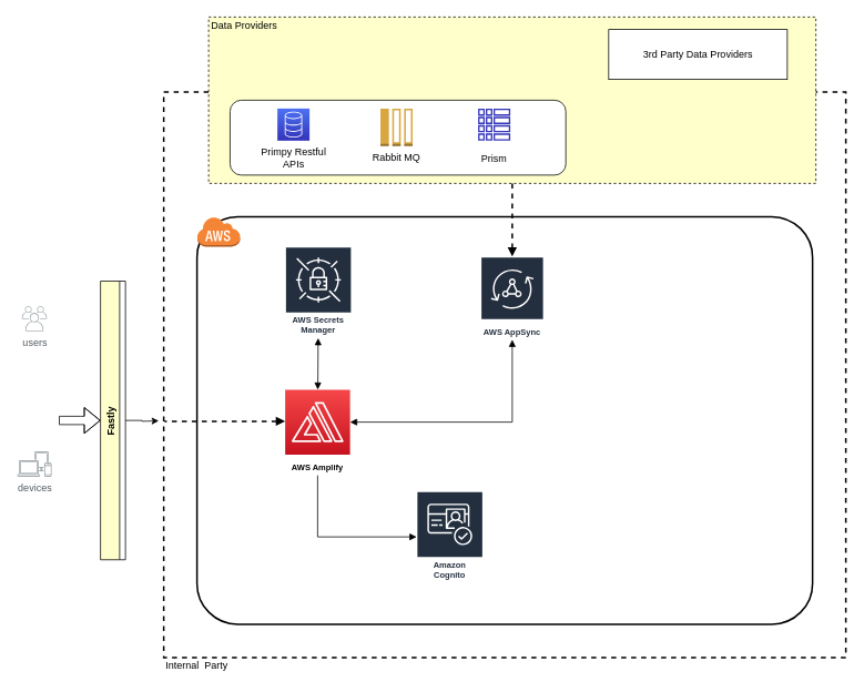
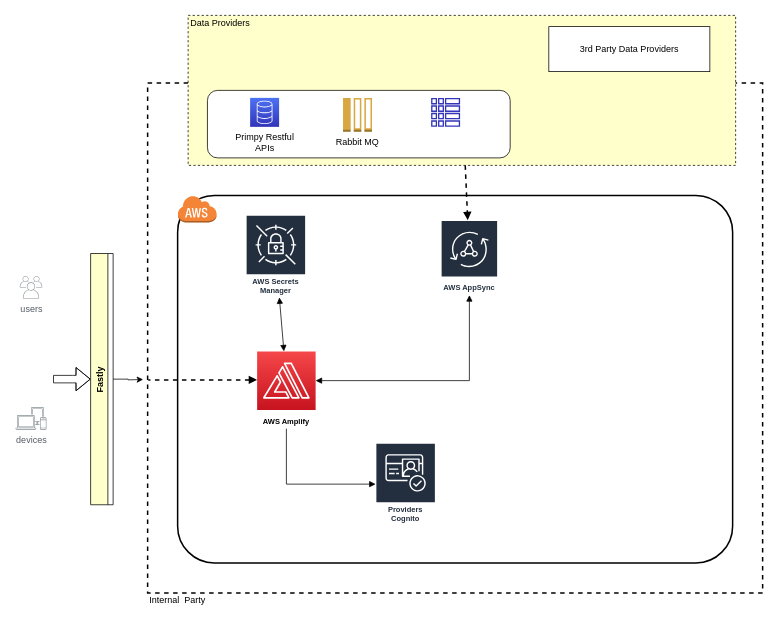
- <mxCell id="35" value="Prism" style="text;html=1;strokeColor=none;fillColor=none;align=center;verticalAlign=middle;whiteSpace=wrap;rounded=0;dashed=1;" vertex="1" parent="33"><mxGeometry y="49.5" width="100.912" height="20" as="geometry" /></mxCell>
- <mxCell id="10" value="AWS Secrets Manager" style="outlineConnect=0;fontColor=#232F3E;gradientColor=none;strokeColor=#ffffff;fillColor=#232F3E;dashed=0;verticalLabelPosition=middle;verticalAlign=bottom;align=center;html=1;whiteSpace=wrap;fontSize=10;fontStyle=1;spacing=3;shape=mxgraph.aws4.productIcon;prIcon=mxgraph.aws4.secrets_manager;rounded=0;shadow=0;" vertex="1" parent="5"><mxGeometry x="106" y="36" width="80" height="110" as="geometry" /></mxCell>
+ <mxCell id="10" value="AWS Secrets Manager" style="outlineConnect=0;fontColor=#232F3E;gradientColor=none;strokeColor=#ffffff;fillColor=#232F3E;dashed=0;verticalLabelPosition=middle;verticalAlign=bottom;align=center;html=1;whiteSpace=wrap;fontSize=10;fontStyle=1;spacing=3;shape=mxgraph.aws4.productIcon;prIcon=mxgraph.aws4.secrets_manager;rounded=0;shadow=0;" vertex="1" parent="5"><mxGeometry x="91" y="26" width="80" height="110" as="geometry" /></mxCell>
- <mxCell id="8" value="AWS AppSync" style="outlineConnect=0;fontColor=#232F3E;gradientColor=none;strokeColor=#ffffff;fillColor=#232F3E;dashed=0;verticalLabelPosition=middle;verticalAlign=bottom;align=center;html=1;whiteSpace=wrap;fontSize=10;fontStyle=1;spacing=3;shape=mxgraph.aws4.productIcon;prIcon=mxgraph.aws4.appsync;rounded=0;shadow=0;" vertex="1" parent="5"><mxGeometry x="341" y="48" width="76" height="100" as="geometry" /></mxCell>
+ <mxCell id="8" value="AWS AppSync" style="outlineConnect=0;fontColor=#232F3E;gradientColor=none;strokeColor=#ffffff;fillColor=#232F3E;dashed=0;verticalLabelPosition=middle;verticalAlign=bottom;align=center;html=1;whiteSpace=wrap;fontSize=10;fontStyle=1;spacing=3;shape=mxgraph.aws4.productIcon;prIcon=mxgraph.aws4.appsync;rounded=0;shadow=0;" vertex="1" parent="5"><mxGeometry x="351" y="33" width="76" height="100" as="geometry" /></mxCell>
- <mxCell id="12" value="Amazon Cognito" style="outlineConnect=0;fontColor=#232F3E;gradientColor=none;strokeColor=#ffffff;fillColor=#232F3E;dashed=0;verticalLabelPosition=middle;verticalAlign=bottom;align=center;html=1;whiteSpace=wrap;fontSize=10;fontStyle=1;spacing=3;shape=mxgraph.aws4.productIcon;prIcon=mxgraph.aws4.cognito;rounded=0;shadow=0;" vertex="1" parent="5"><mxGeometry x="264" y="330" width="80" height="110" as="geometry" /></mxCell>
+ <mxCell id="12" value="Providers Cognito" style="outlineConnect=0;fontColor=#232F3E;gradientColor=none;strokeColor=#ffffff;fillColor=#232F3E;dashed=0;verticalLabelPosition=middle;verticalAlign=bottom;align=center;html=1;whiteSpace=wrap;fontSize=10;fontStyle=1;spacing=3;shape=mxgraph.aws4.productIcon;prIcon=mxgraph.aws4.cognito;rounded=0;shadow=0;" vertex="1" parent="5"><mxGeometry x="264" y="330" width="80" height="110" as="geometry" /></mxCell>
